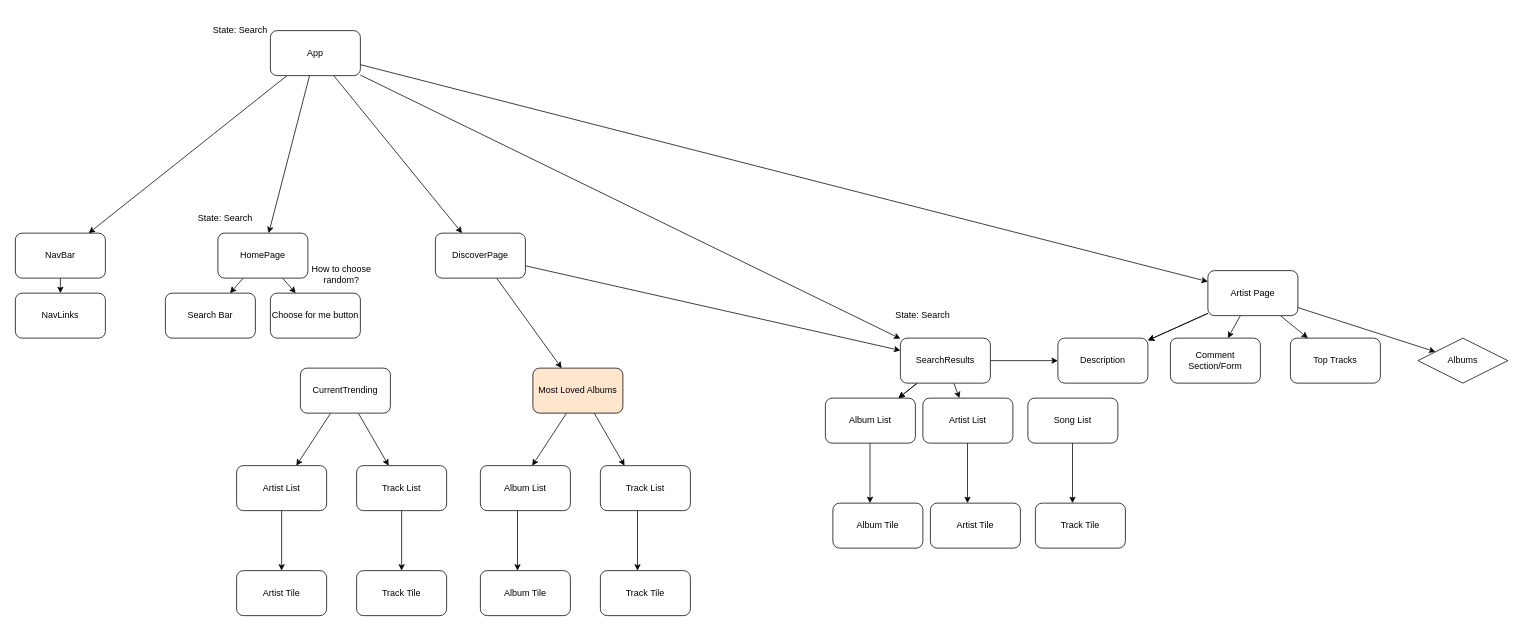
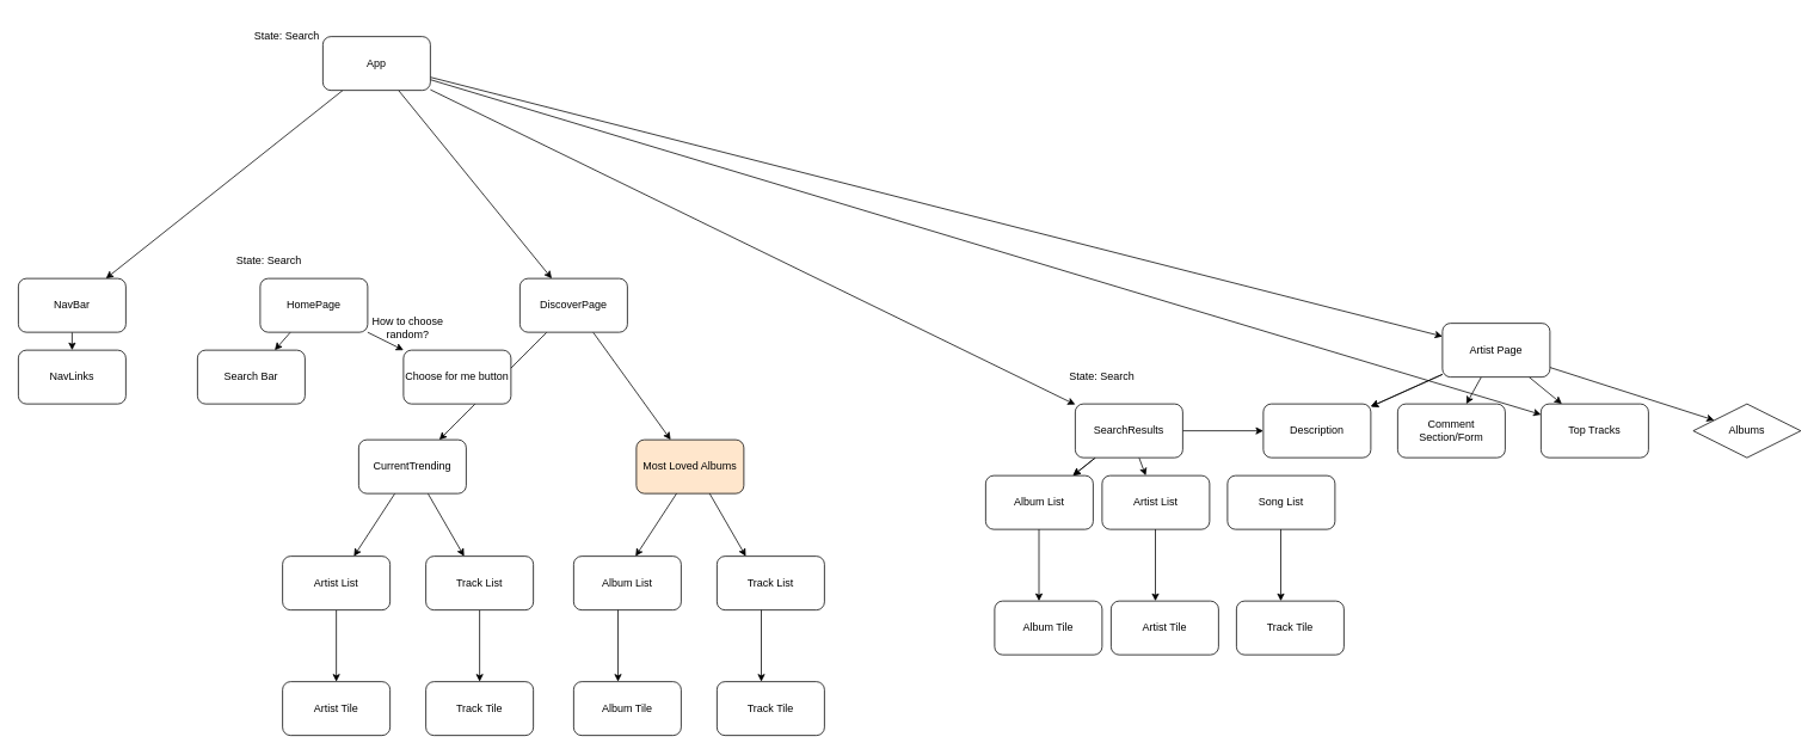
- <mxCell id="3" value="" style="edgeStyle=none;html=1;" edge="1" parent="1" source="7" target="12"><mxGeometry relative="1" as="geometry" /></mxCell>
+ <mxCell id="3" value="" style="edgeStyle=none;html=1;" edge="1" parent="1" source="7" target="63"><mxGeometry relative="1" as="geometry" /></mxCell>
- <mxCell id="13" value="" style="edgeStyle=none;html=1;" edge="1" parent="1" source="15" target="20"><mxGeometry relative="1" as="geometry" /></mxCell>
+ <mxCell id="13" value="" style="edgeStyle=none;html=1;" edge="1" parent="1" source="15" target="23"><mxGeometry relative="1" as="geometry" /></mxCell>
- <mxCell id="26" value="Choose for me button" style="whiteSpace=wrap;html=1;rounded=1;" vertex="1" parent="1"><mxGeometry x="360" y="390" width="120" height="60" as="geometry" /></mxCell>
+ <mxCell id="26" value="Choose for me button" style="whiteSpace=wrap;html=1;rounded=1;" vertex="1" parent="1"><mxGeometry x="450" y="390" width="120" height="60" as="geometry" /></mxCell>
